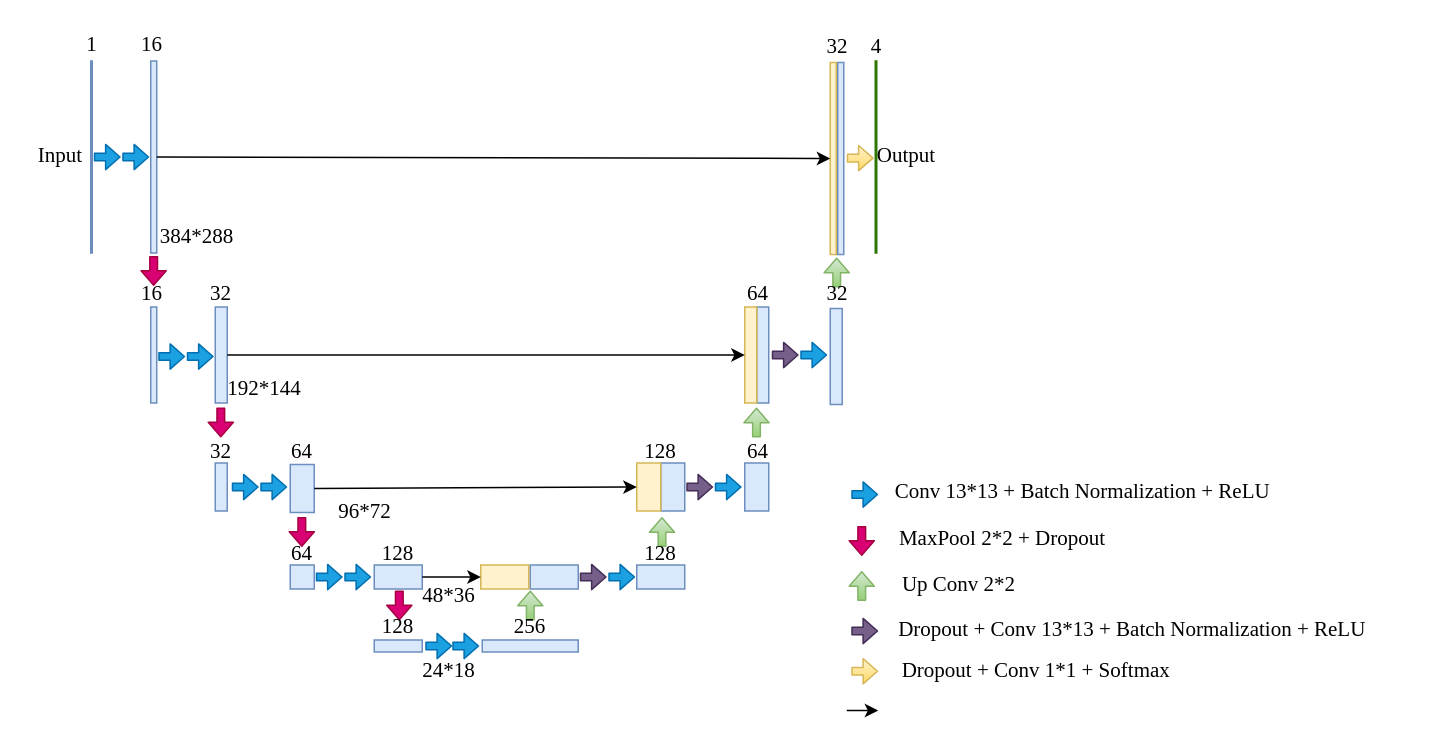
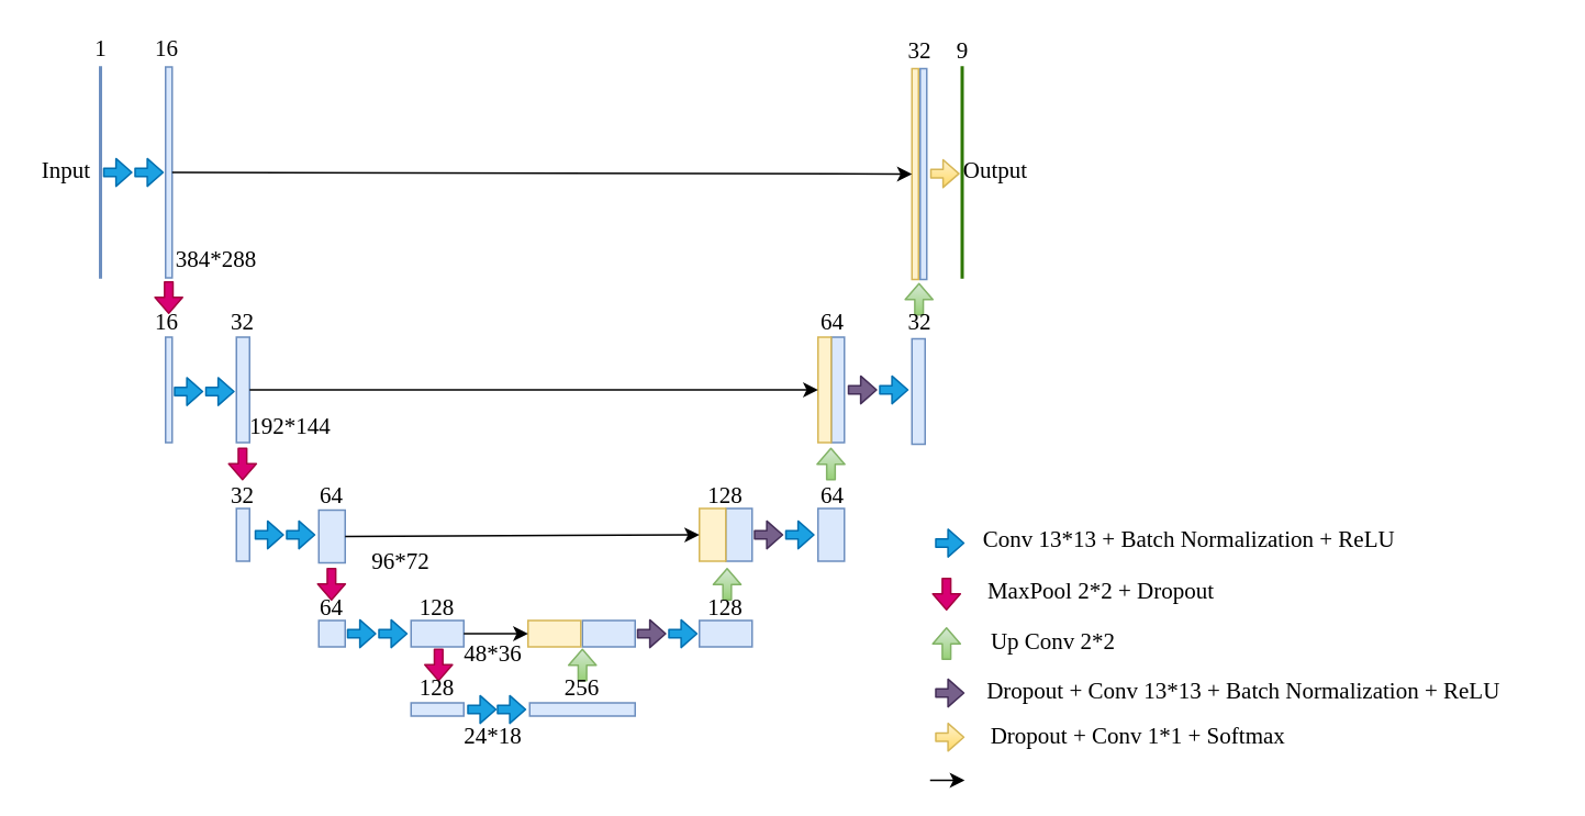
- <mxCell id="71" value="4" style="text;html=1;strokeColor=none;fillColor=none;align=center;verticalAlign=middle;whiteSpace=wrap;rounded=0;fontFamily=Times New Roman;fontSize=14;" parent="1" vertex="1"><mxGeometry x="564" y="21" width="40" height="20" as="geometry" /></mxCell>
+ <mxCell id="71" value="9" style="text;html=1;strokeColor=none;fillColor=none;align=center;verticalAlign=middle;whiteSpace=wrap;rounded=0;fontFamily=Times New Roman;fontSize=14;" parent="1" vertex="1"><mxGeometry x="564" y="21" width="40" height="20" as="geometry" /></mxCell>
